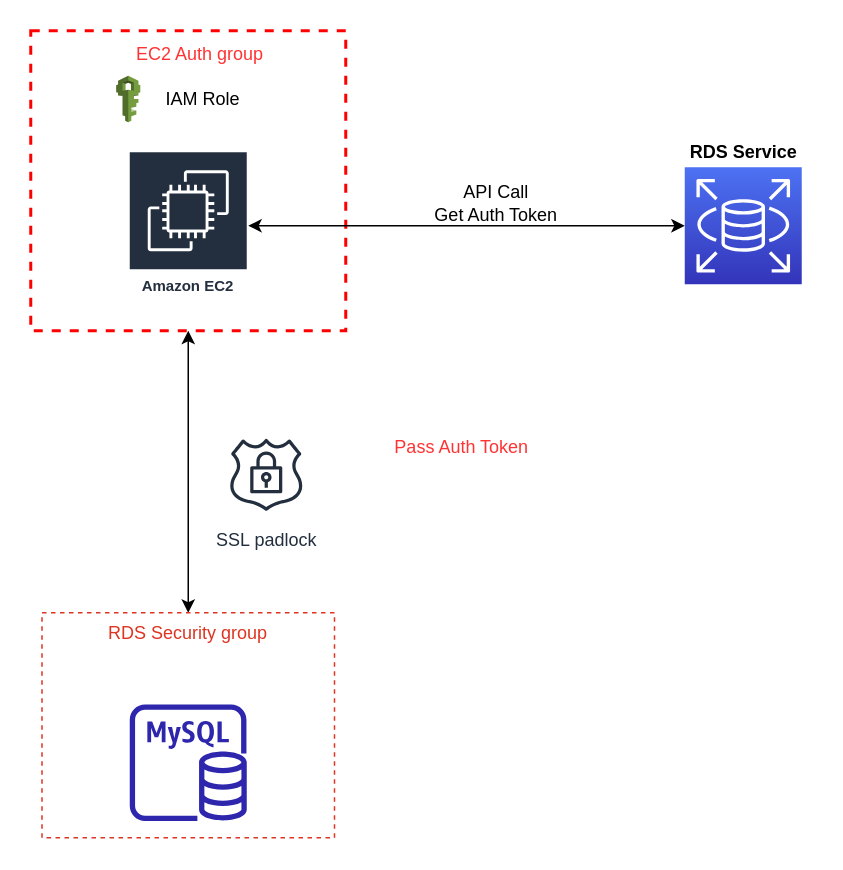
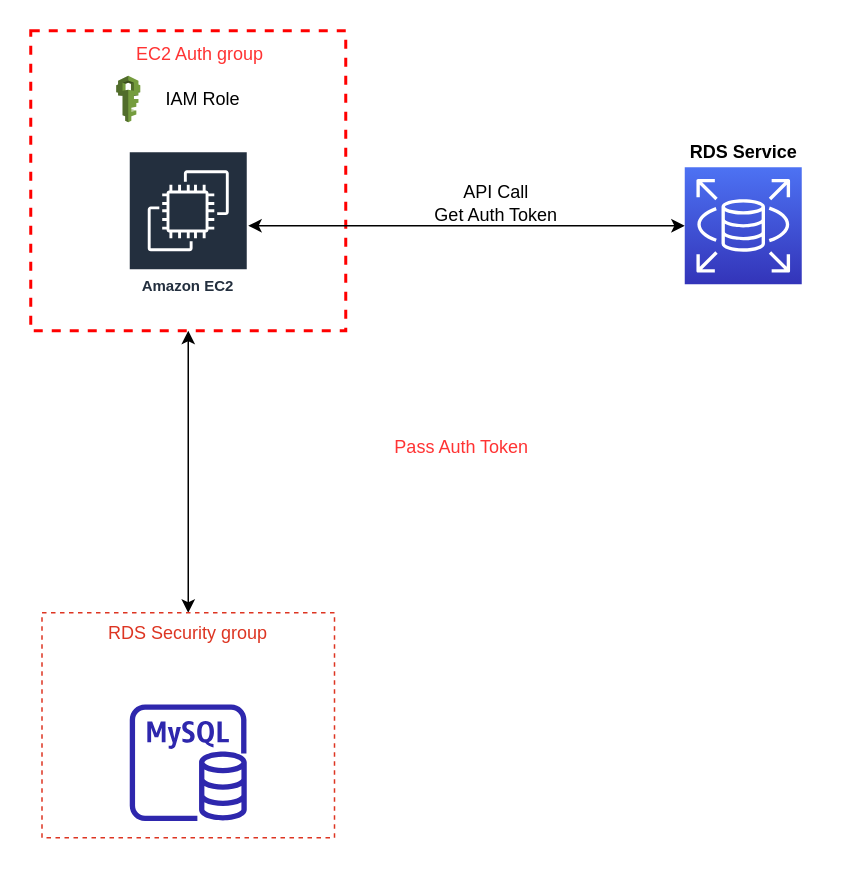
- <mxCell id="14" value="SSL padlock" style="sketch=0;outlineConnect=0;fontColor=#232F3E;gradientColor=none;strokeColor=#232F3E;fillColor=#ffffff;dashed=0;verticalLabelPosition=bottom;verticalAlign=top;align=center;html=1;fontSize=12;fontStyle=0;aspect=fixed;shape=mxgraph.aws4.resourceIcon;resIcon=mxgraph.aws4.ssl_padlock;" parent="1" vertex="1"><mxGeometry x="147" y="286" width="60" height="60" as="geometry" /></mxCell>
